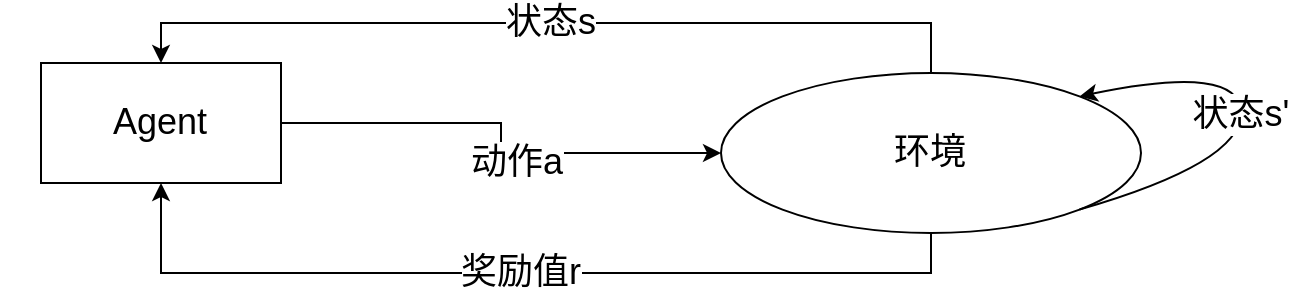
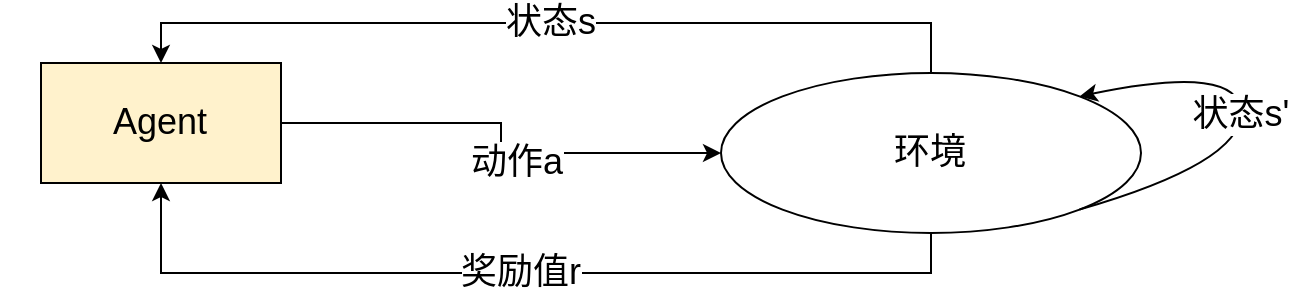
- <mxCell id="4" value="&lt;font style=&quot;font-size: 18px;&quot;&gt;Agent&lt;/font&gt;" style="rounded=0;whiteSpace=wrap;html=1;" vertex="1" parent="1"><mxGeometry x="20" y="20" width="120" height="60" as="geometry" /></mxCell>
+ <mxCell id="4" value="&lt;font style=&quot;font-size: 18px;&quot;&gt;Agent&lt;/font&gt;" style="rounded=0;whiteSpace=wrap;html=1;fillColor=#fff2cc;" vertex="1" parent="1"><mxGeometry x="20" y="20" width="120" height="60" as="geometry" /></mxCell>
